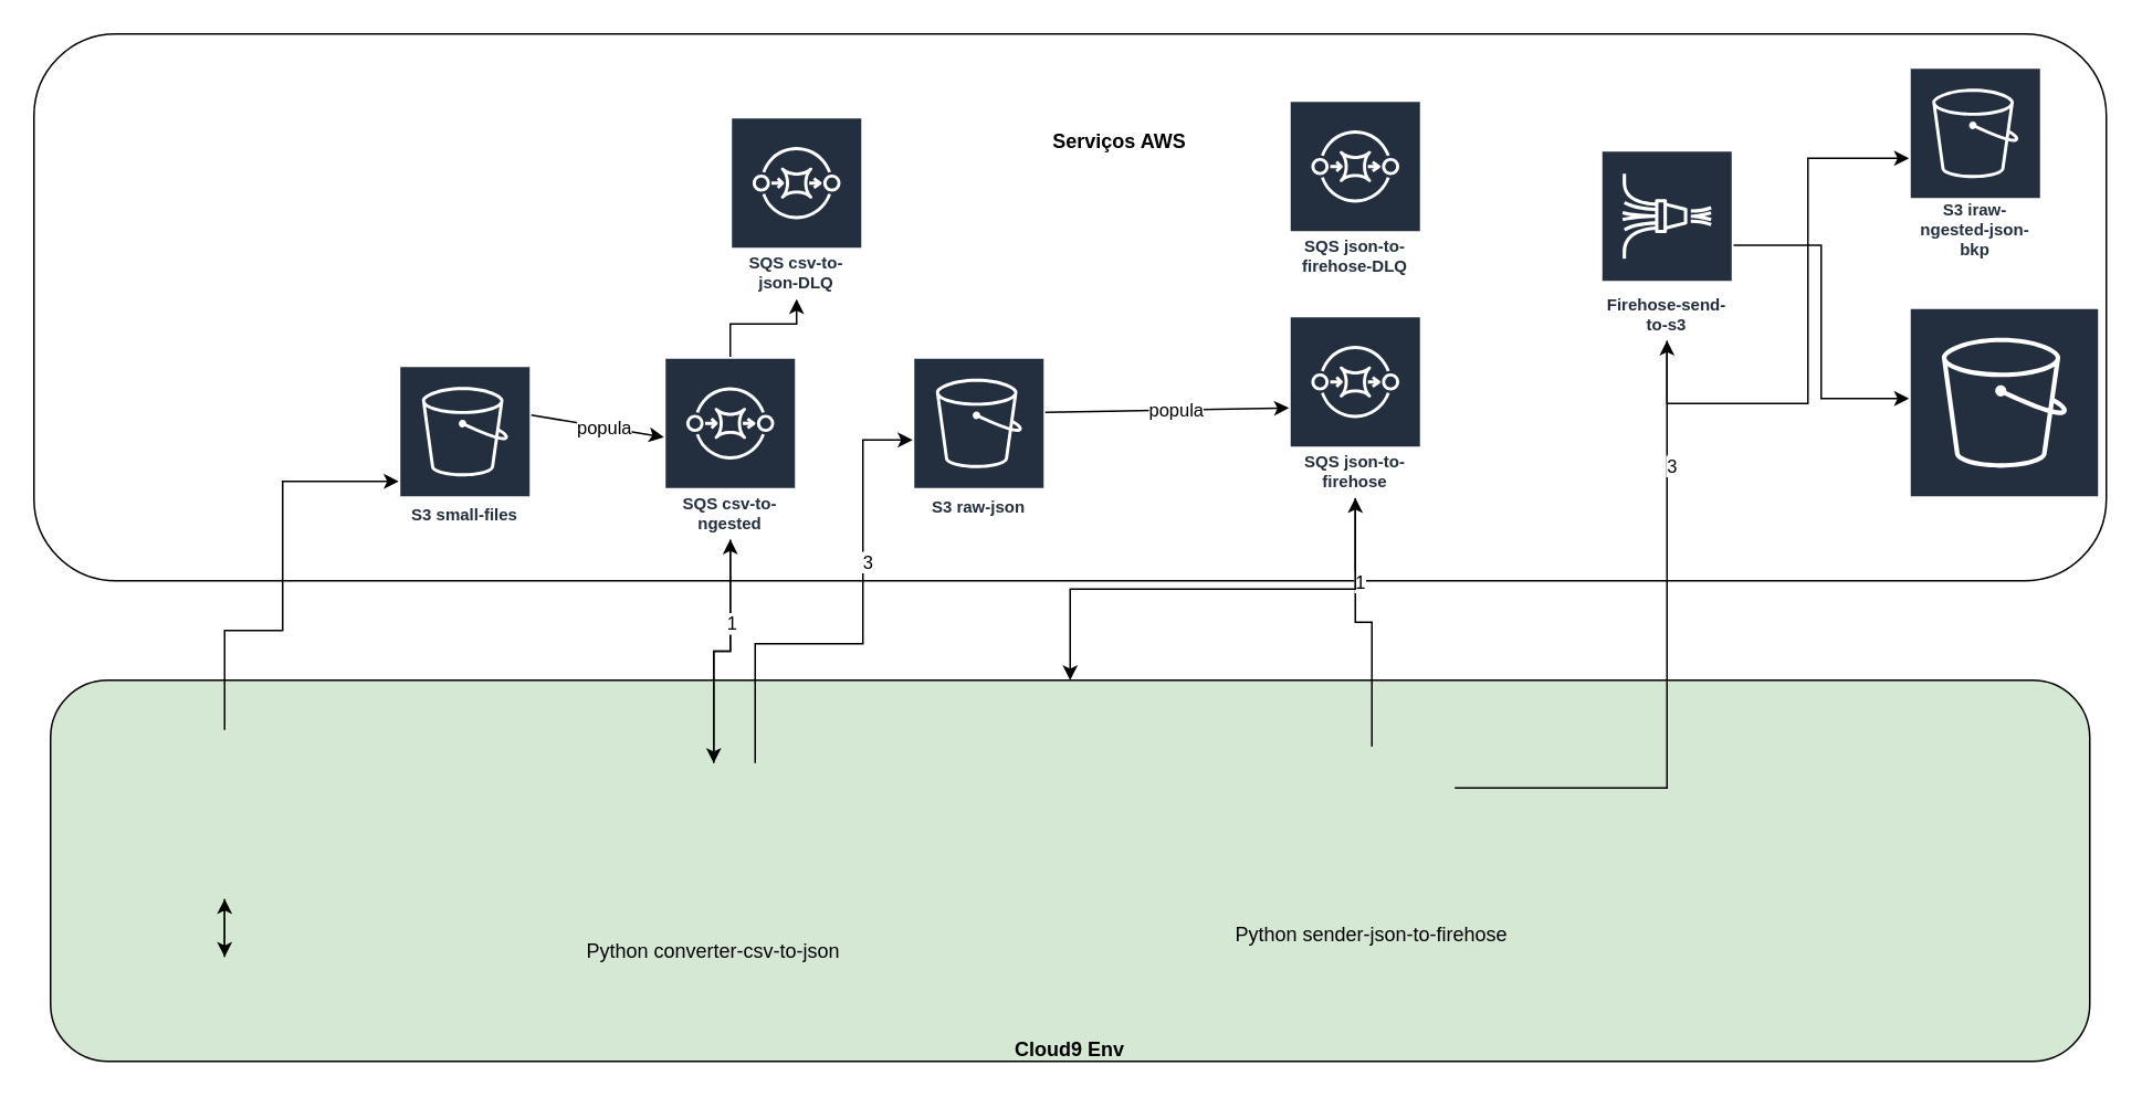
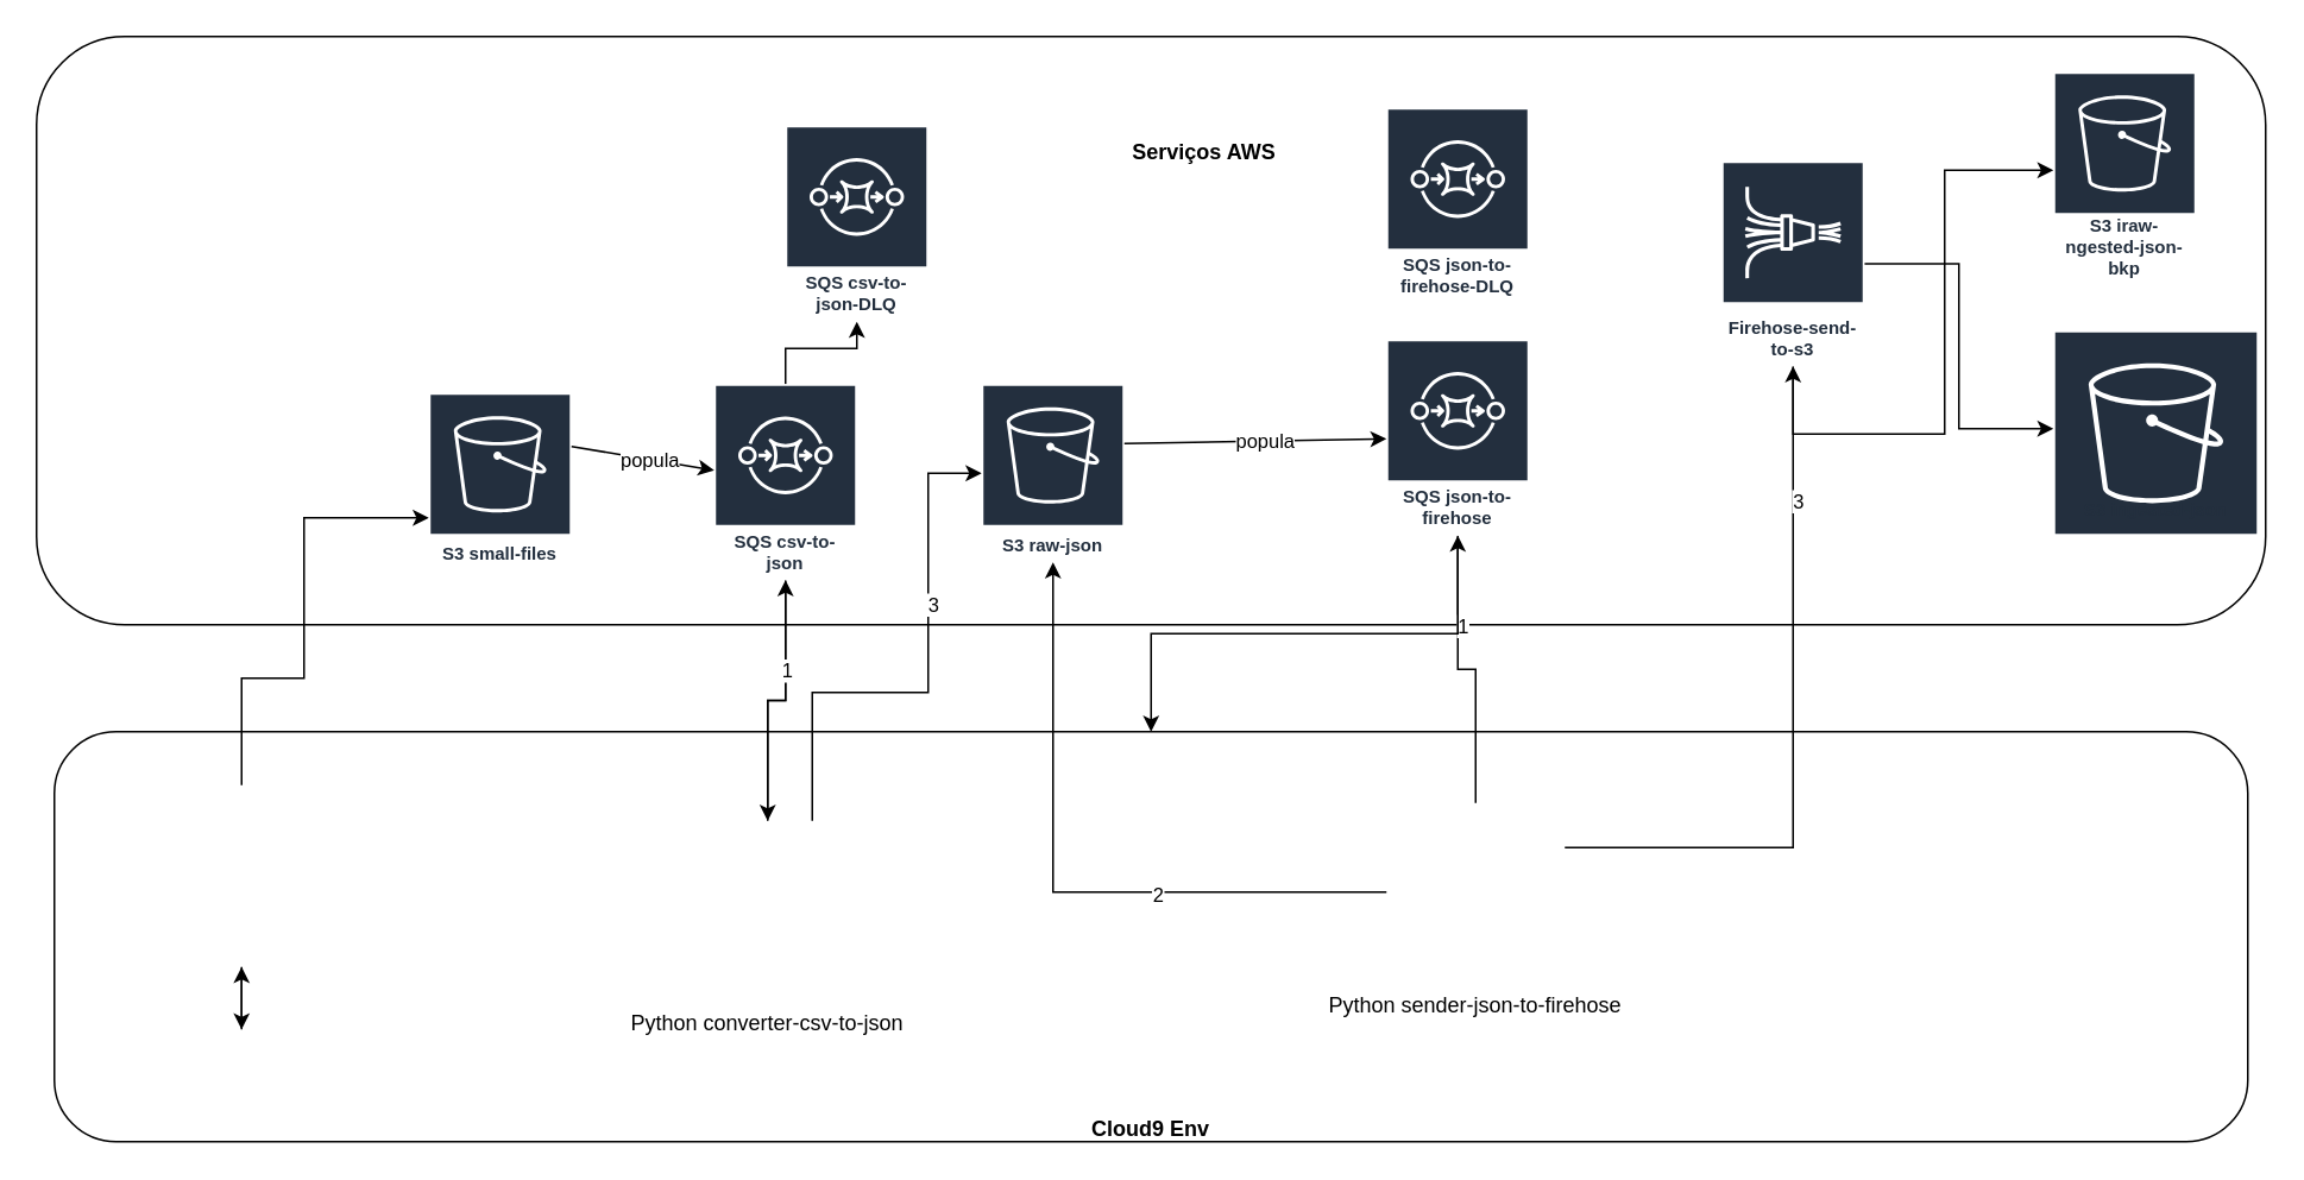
- <mxCell id="20" value="SQS csv-to-ngested" style="outlineConnect=0;fontColor=#232F3E;gradientColor=none;strokeColor=#ffffff;fillColor=#232F3E;dashed=0;verticalLabelPosition=middle;verticalAlign=bottom;align=center;html=1;whiteSpace=wrap;fontSize=10;fontStyle=1;spacing=3;shape=mxgraph.aws4.productIcon;prIcon=mxgraph.aws4.sqs;" parent="1" vertex="1"><mxGeometry x="400" y="215" width="80" height="110" as="geometry" /></mxCell>
+ <mxCell id="20" value="SQS csv-to-json" style="outlineConnect=0;fontColor=#232F3E;gradientColor=none;strokeColor=#ffffff;fillColor=#232F3E;dashed=0;verticalLabelPosition=middle;verticalAlign=bottom;align=center;html=1;whiteSpace=wrap;fontSize=10;fontStyle=1;spacing=3;shape=mxgraph.aws4.productIcon;prIcon=mxgraph.aws4.sqs;" parent="1" vertex="1"><mxGeometry x="400" y="215" width="80" height="110" as="geometry" /></mxCell>
+ <mxCell id="27" style="edgeStyle=orthogonalEdgeStyle;rounded=0;orthogonalLoop=1;jettySize=auto;html=1;" parent="1" source="29" target="21" edge="1"><mxGeometry relative="1" as="geometry" /></mxCell>
+ <mxCell id="28" value="2" style="edgeLabel;html=1;align=center;verticalAlign=middle;resizable=0;points=[];" parent="27" vertex="1" connectable="0"><mxGeometry x="-0.306" y="1" relative="1" as="geometry"><mxPoint as="offset" /></mxGeometry></mxCell>
- <mxCell id="5" value="&lt;br&gt;&lt;br&gt;&lt;br&gt;&lt;br&gt;&lt;br&gt;&lt;br&gt;&lt;br&gt;&lt;br&gt;&lt;br&gt;&lt;b&gt;&lt;br&gt;&lt;br&gt;&lt;br&gt;&lt;br&gt;&lt;br&gt;&lt;br&gt;Cloud9 Env&lt;/b&gt;" style="rounded=1;whiteSpace=wrap;html=1;fillColor=#d5e8d4;" parent="1" vertex="1"><mxGeometry x="30" y="410" width="1230" height="230" as="geometry" /></mxCell>
+ <mxCell id="5" value="&lt;br&gt;&lt;br&gt;&lt;br&gt;&lt;br&gt;&lt;br&gt;&lt;br&gt;&lt;br&gt;&lt;br&gt;&lt;br&gt;&lt;b&gt;&lt;br&gt;&lt;br&gt;&lt;br&gt;&lt;br&gt;&lt;br&gt;&lt;br&gt;Cloud9 Env&lt;/b&gt;" style="rounded=1;whiteSpace=wrap;html=1;" parent="1" vertex="1"><mxGeometry x="30" y="410" width="1230" height="230" as="geometry" /></mxCell>
